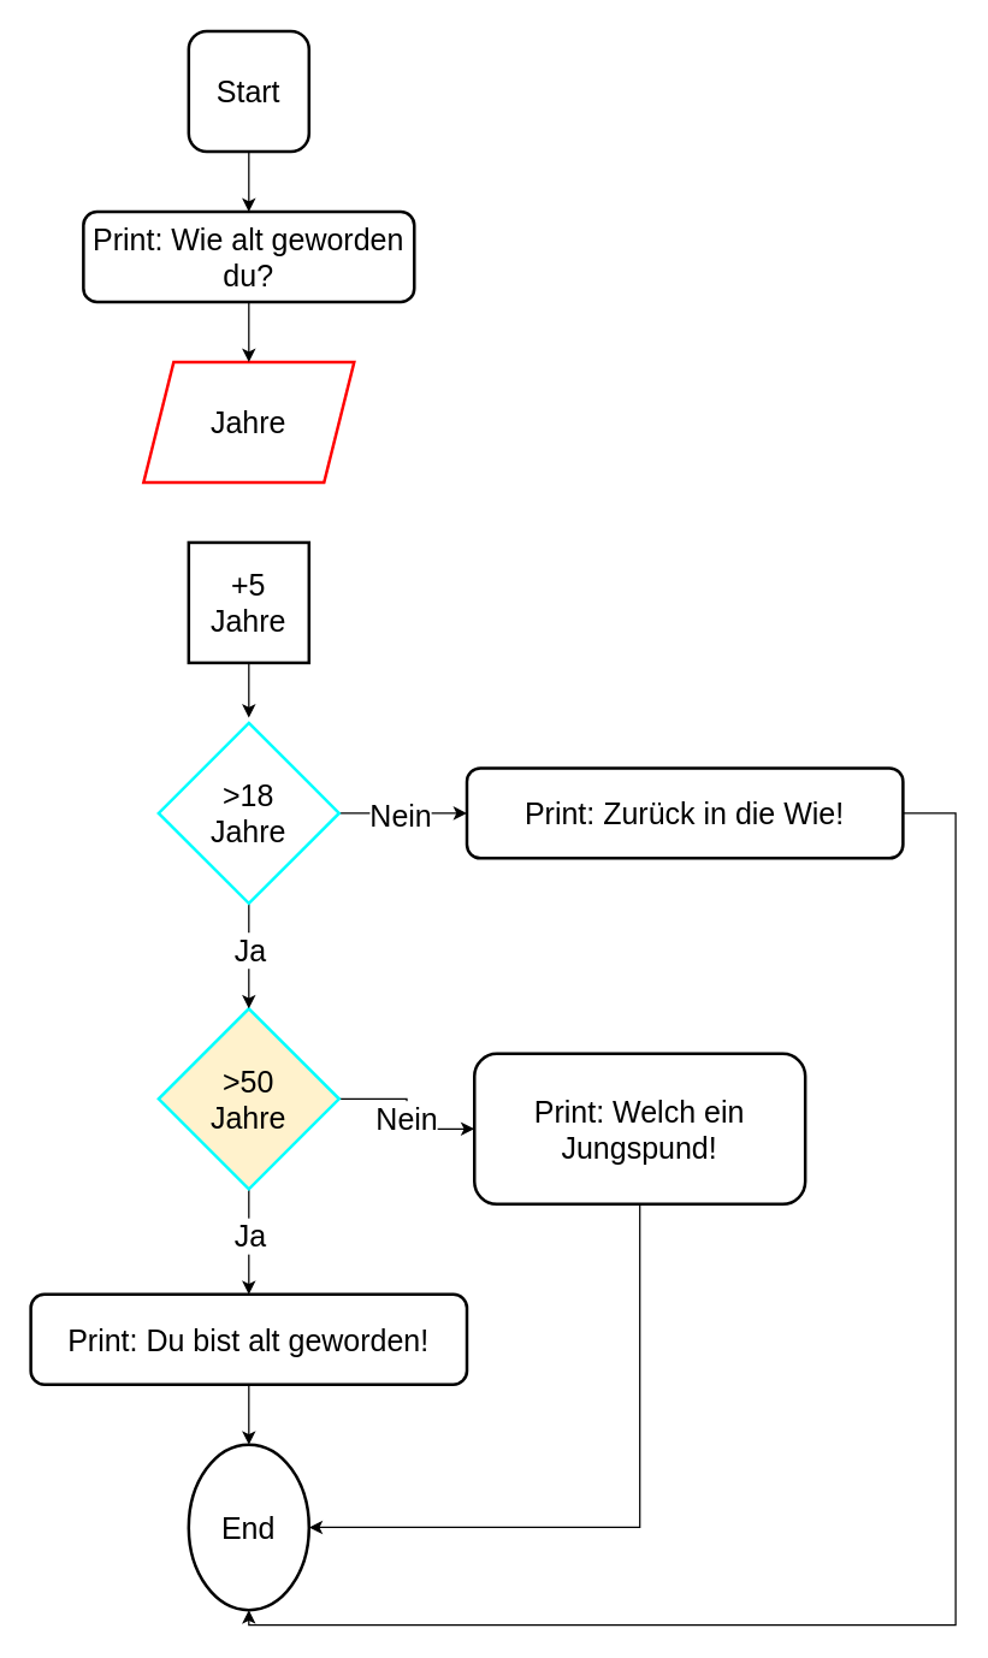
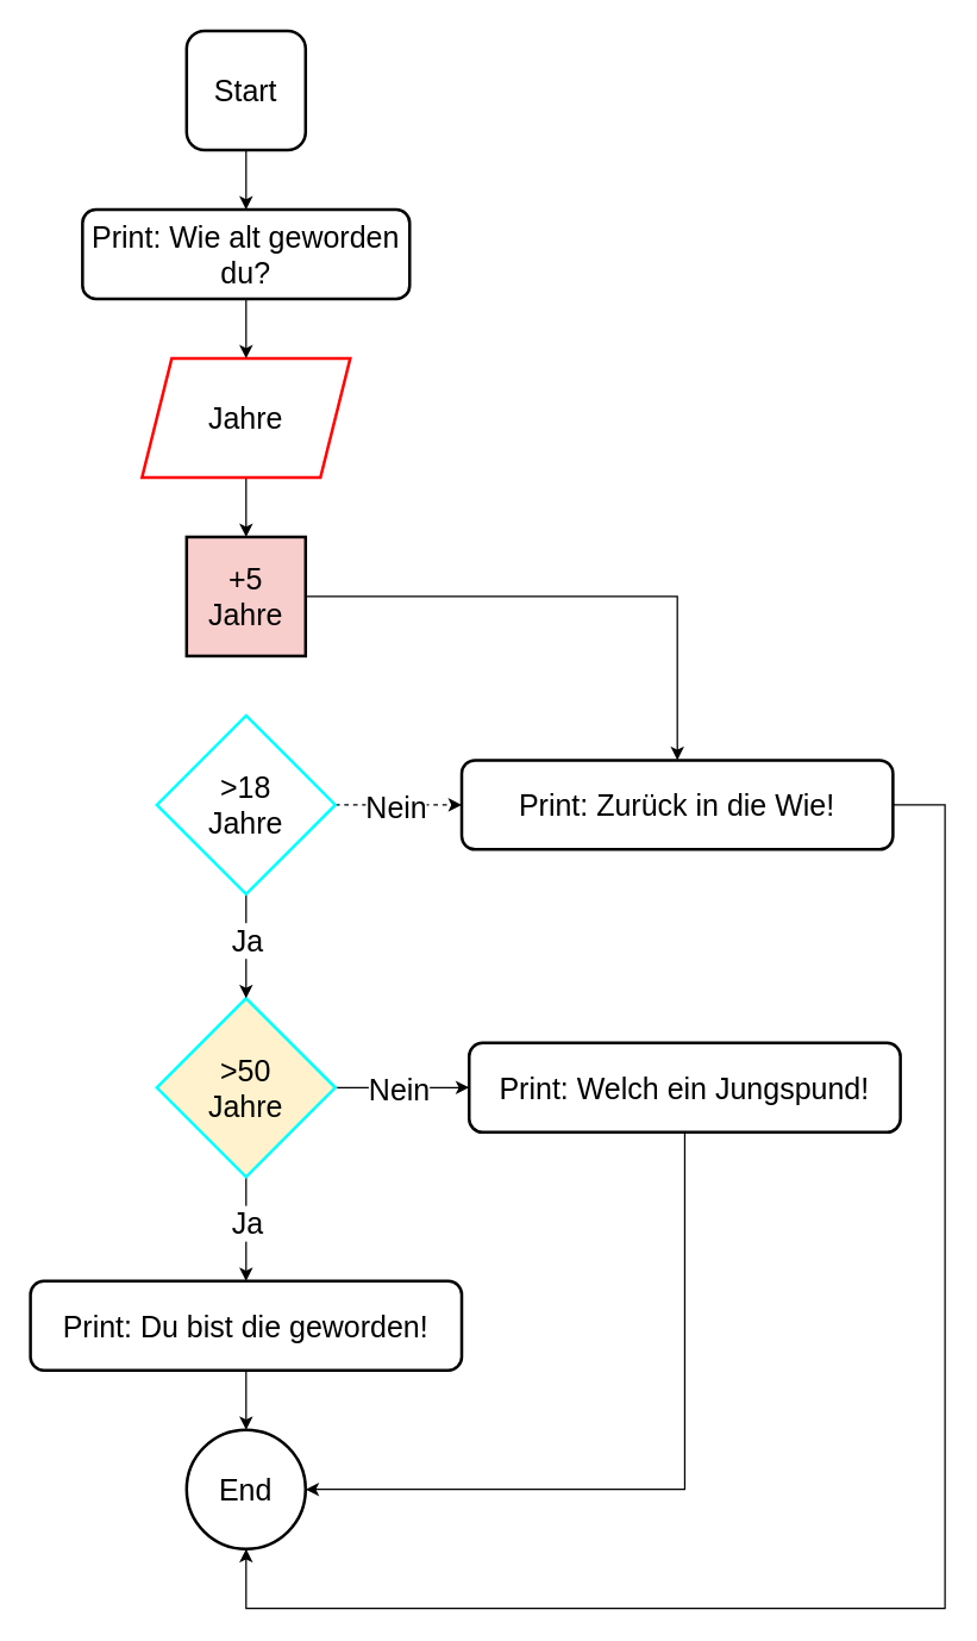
+ <mxCell id="5" value="" style="edgeStyle=orthogonalEdgeStyle;rounded=0;orthogonalLoop=1;jettySize=auto;html=1;" edge="1" parent="1" source="6" target="14"><mxGeometry relative="1" as="geometry" /></mxCell>
- <mxCell id="14" value="&lt;span style=&quot;font-size: 20px;&quot;&gt;+5&lt;/span&gt;&lt;br&gt;&lt;div&gt;&lt;div&gt;&lt;span style=&quot;font-size: 20px; background-color: transparent; color: light-dark(rgb(0, 0, 0), rgb(255, 255, 255));&quot;&gt;Jahre&lt;/span&gt;&lt;/div&gt;&lt;/div&gt;" style="whiteSpace=wrap;html=1;aspect=fixed;strokeWidth=2;" vertex="1" parent="1"><mxGeometry x="125" y="360" width="80" height="80" as="geometry" /></mxCell>
+ <mxCell id="14" value="&lt;span style=&quot;font-size: 20px;&quot;&gt;+5&lt;/span&gt;&lt;br&gt;&lt;div&gt;&lt;div&gt;&lt;span style=&quot;font-size: 20px; background-color: transparent; color: light-dark(rgb(0, 0, 0), rgb(255, 255, 255));&quot;&gt;Jahre&lt;/span&gt;&lt;/div&gt;&lt;/div&gt;" style="whiteSpace=wrap;html=1;aspect=fixed;strokeWidth=2;fillColor=#f8cecc;" vertex="1" parent="1"><mxGeometry x="125" y="360" width="80" height="80" as="geometry" /></mxCell>
- <mxCell id="22" style="edgeStyle=orthogonalEdgeStyle;rounded=0;orthogonalLoop=1;jettySize=auto;html=1;entryX=0.5;entryY=-0.029;entryDx=0;entryDy=0;entryPerimeter=0;" edge="1" parent="1" source="14" target="21"><mxGeometry relative="1" as="geometry" /></mxCell>
+ <mxCell id="22" style="edgeStyle=orthogonalEdgeStyle;rounded=0;orthogonalLoop=1;jettySize=auto;html=1;" edge="1" parent="1" source="14" target="25"><mxGeometry relative="1" as="geometry" /></mxCell>
- <mxCell id="20" value="" style="edgeStyle=orthogonalEdgeStyle;rounded=0;orthogonalLoop=1;jettySize=auto;html=1;" edge="1" parent="1" source="21" target="25"><mxGeometry relative="1" as="geometry" /></mxCell>
+ <mxCell id="20" value="" style="edgeStyle=orthogonalEdgeStyle;rounded=0;orthogonalLoop=1;jettySize=auto;html=1;dashed=1;" edge="1" parent="1" source="21" target="25"><mxGeometry relative="1" as="geometry" /></mxCell>
- <mxCell id="18" value="&lt;span style=&quot;font-size: 20px;&quot;&gt;Print: Welch ein Jungspund!&lt;/span&gt;" style="rounded=1;whiteSpace=wrap;html=1;strokeWidth=2;" vertex="1" parent="1"><mxGeometry x="315" y="700" width="220" height="100" as="geometry" /></mxCell>
+ <mxCell id="18" value="&lt;span style=&quot;font-size: 20px;&quot;&gt;Print: Welch ein Jungspund!&lt;/span&gt;" style="rounded=1;whiteSpace=wrap;html=1;strokeWidth=2;" vertex="1" parent="1"><mxGeometry x="315" y="700" width="290" height="60" as="geometry" /></mxCell>
- <mxCell id="16" value="&lt;font style=&quot;font-size: 20px;&quot;&gt;Print: Du bist alt geworden!&lt;/font&gt;" style="rounded=1;whiteSpace=wrap;html=1;strokeWidth=2;" vertex="1" parent="1"><mxGeometry x="20" y="860" width="290" height="60" as="geometry" /></mxCell>
+ <mxCell id="16" value="&lt;font style=&quot;font-size: 20px;&quot;&gt;Print: Du bist die geworden!&lt;/font&gt;" style="rounded=1;whiteSpace=wrap;html=1;strokeWidth=2;" vertex="1" parent="1"><mxGeometry x="20" y="860" width="290" height="60" as="geometry" /></mxCell>
- <mxCell id="4" value="&lt;font style=&quot;font-size: 20px;&quot;&gt;End&lt;/font&gt;" style="ellipse;whiteSpace=wrap;html=1;strokeWidth=2;" vertex="1" parent="1"><mxGeometry x="125" y="960" width="80" height="110" as="geometry" /></mxCell>
+ <mxCell id="4" value="&lt;font style=&quot;font-size: 20px;&quot;&gt;End&lt;/font&gt;" style="ellipse;whiteSpace=wrap;html=1;strokeWidth=2;" vertex="1" parent="1"><mxGeometry x="125" y="960" width="80" height="80" as="geometry" /></mxCell>
